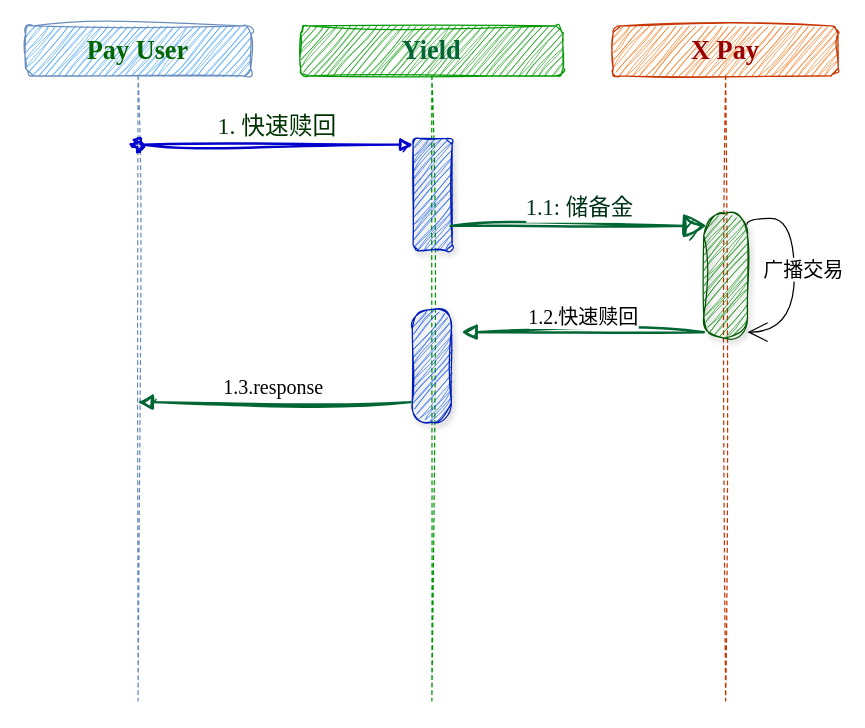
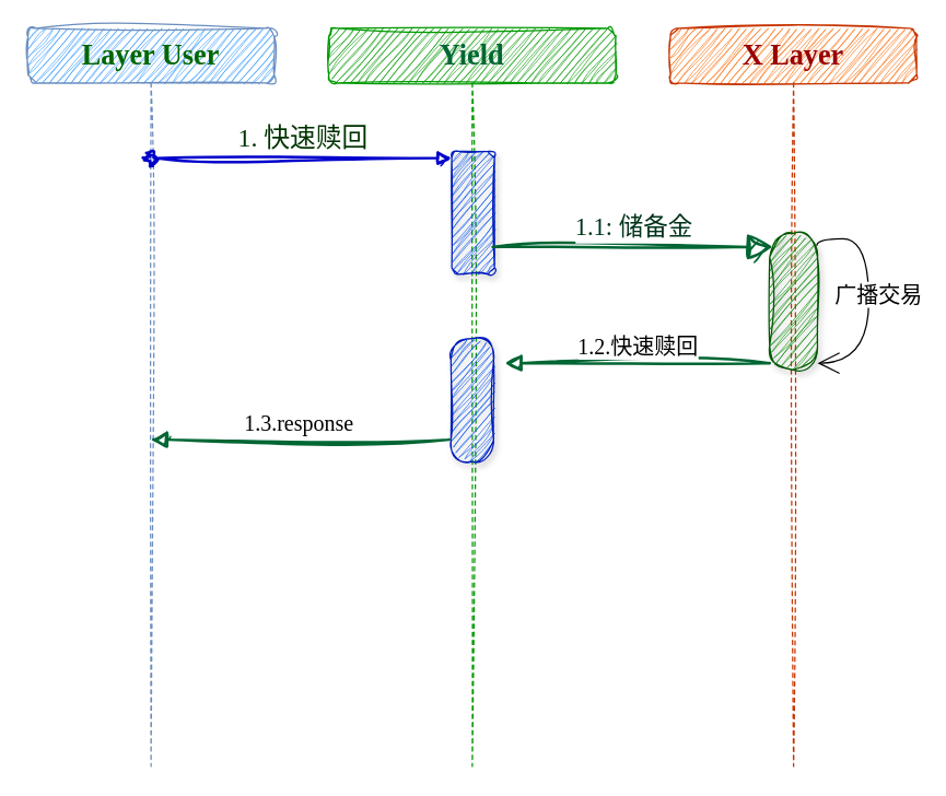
- <mxCell id="2" value="&lt;font style=&quot;color: rgb(0, 102, 0);&quot;&gt;Pay User&lt;/font&gt;" style="shape=umlLifeline;perimeter=lifelinePerimeter;whiteSpace=wrap;html=1;container=1;dropTarget=0;collapsible=0;recursiveResize=0;outlineConnect=0;portConstraint=eastwest;newEdgeStyle={&quot;curved&quot;:0,&quot;rounded&quot;:0};fontFamily=Comic Sans MS;sketch=1;curveFitting=1;jiggle=2;rounded=1;fillColor=#3399FF;strokeColor=#6c8ebf;fontSize=21;fontStyle=1" parent="1" vertex="1"><mxGeometry x="20" width="180" height="540" as="geometry" y="20" /></mxCell>
+ <mxCell id="2" value="&lt;font style=&quot;color: rgb(0, 102, 0);&quot;&gt;Layer User&lt;/font&gt;" style="shape=umlLifeline;perimeter=lifelinePerimeter;whiteSpace=wrap;html=1;container=1;dropTarget=0;collapsible=0;recursiveResize=0;outlineConnect=0;portConstraint=eastwest;newEdgeStyle={&quot;curved&quot;:0,&quot;rounded&quot;:0};fontFamily=Comic Sans MS;sketch=1;curveFitting=1;jiggle=2;rounded=1;fillColor=#3399FF;strokeColor=#6c8ebf;fontSize=21;fontStyle=1" parent="1" vertex="1"><mxGeometry x="20" width="180" height="540" as="geometry" y="20" /></mxCell>
- <mxCell id="7" value="&lt;font style=&quot;color: rgb(153, 0, 0);&quot;&gt;X Pay&lt;/font&gt;" style="shape=umlLifeline;perimeter=lifelinePerimeter;whiteSpace=wrap;html=1;container=1;dropTarget=0;collapsible=0;recursiveResize=0;outlineConnect=0;portConstraint=eastwest;newEdgeStyle={&quot;curved&quot;:0,&quot;rounded&quot;:0};fontFamily=Comic Sans MS;sketch=1;curveFitting=1;jiggle=2;rounded=1;fillColor=#fa6800;strokeColor=#C73500;fontSize=21;fontStyle=1;fontColor=#000000;" parent="1" vertex="1"><mxGeometry x="490" width="180" height="540" as="geometry" y="20" /></mxCell>
+ <mxCell id="7" value="&lt;font style=&quot;color: rgb(153, 0, 0);&quot;&gt;X Layer&lt;/font&gt;" style="shape=umlLifeline;perimeter=lifelinePerimeter;whiteSpace=wrap;html=1;container=1;dropTarget=0;collapsible=0;recursiveResize=0;outlineConnect=0;portConstraint=eastwest;newEdgeStyle={&quot;curved&quot;:0,&quot;rounded&quot;:0};fontFamily=Comic Sans MS;sketch=1;curveFitting=1;jiggle=2;rounded=1;fillColor=#fa6800;strokeColor=#C73500;fontSize=21;fontStyle=1;fontColor=#000000;" parent="1" vertex="1"><mxGeometry x="490" width="180" height="540" as="geometry" y="20" /></mxCell>
